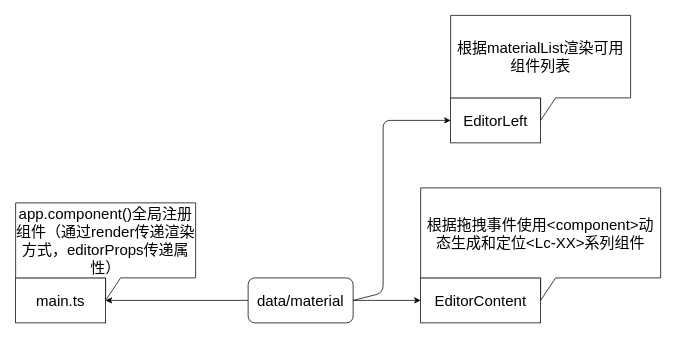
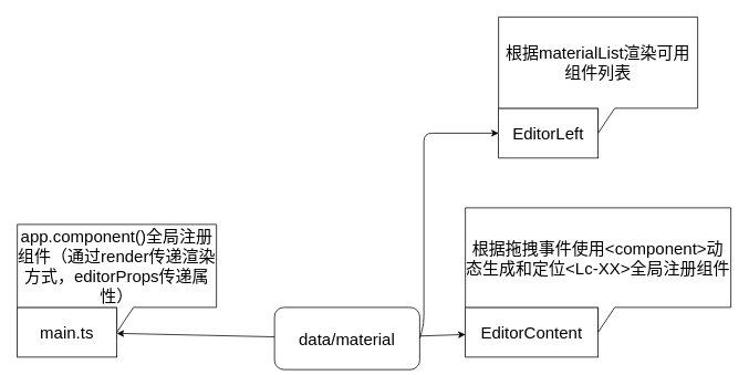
- <mxCell id="8" value="根据拖拽事件使用&amp;lt;component&amp;gt;动态生成和定位&amp;lt;Lc-XX&amp;gt;系列组件" style="shape=callout;whiteSpace=wrap;html=1;perimeter=calloutPerimeter;fontSize=20;" vertex="1" parent="1"><mxGeometry x="560" y="250" width="320" height="150" as="geometry" /></mxCell>
+ <mxCell id="8" value="根据拖拽事件使用&amp;lt;component&amp;gt;动态生成和定位&amp;lt;Lc-XX&amp;gt;全局注册组件" style="shape=callout;whiteSpace=wrap;html=1;perimeter=calloutPerimeter;fontSize=20;" vertex="1" parent="1"><mxGeometry x="560" y="250" width="320" height="150" as="geometry" /></mxCell>
- <mxCell id="4" value="&lt;font style=&quot;font-size: 20px&quot;&gt;data/material&lt;/font&gt;" style="rounded=1;whiteSpace=wrap;html=1;" vertex="1" parent="1"><mxGeometry x="330" y="370" width="140" height="60" as="geometry" /></mxCell>
+ <mxCell id="4" value="&lt;font style=&quot;font-size: 20px&quot;&gt;data/material&lt;/font&gt;" style="rounded=1;whiteSpace=wrap;html=1;" vertex="1" parent="1"><mxGeometry x="330" y="370" width="175" height="75" as="geometry" /></mxCell>
